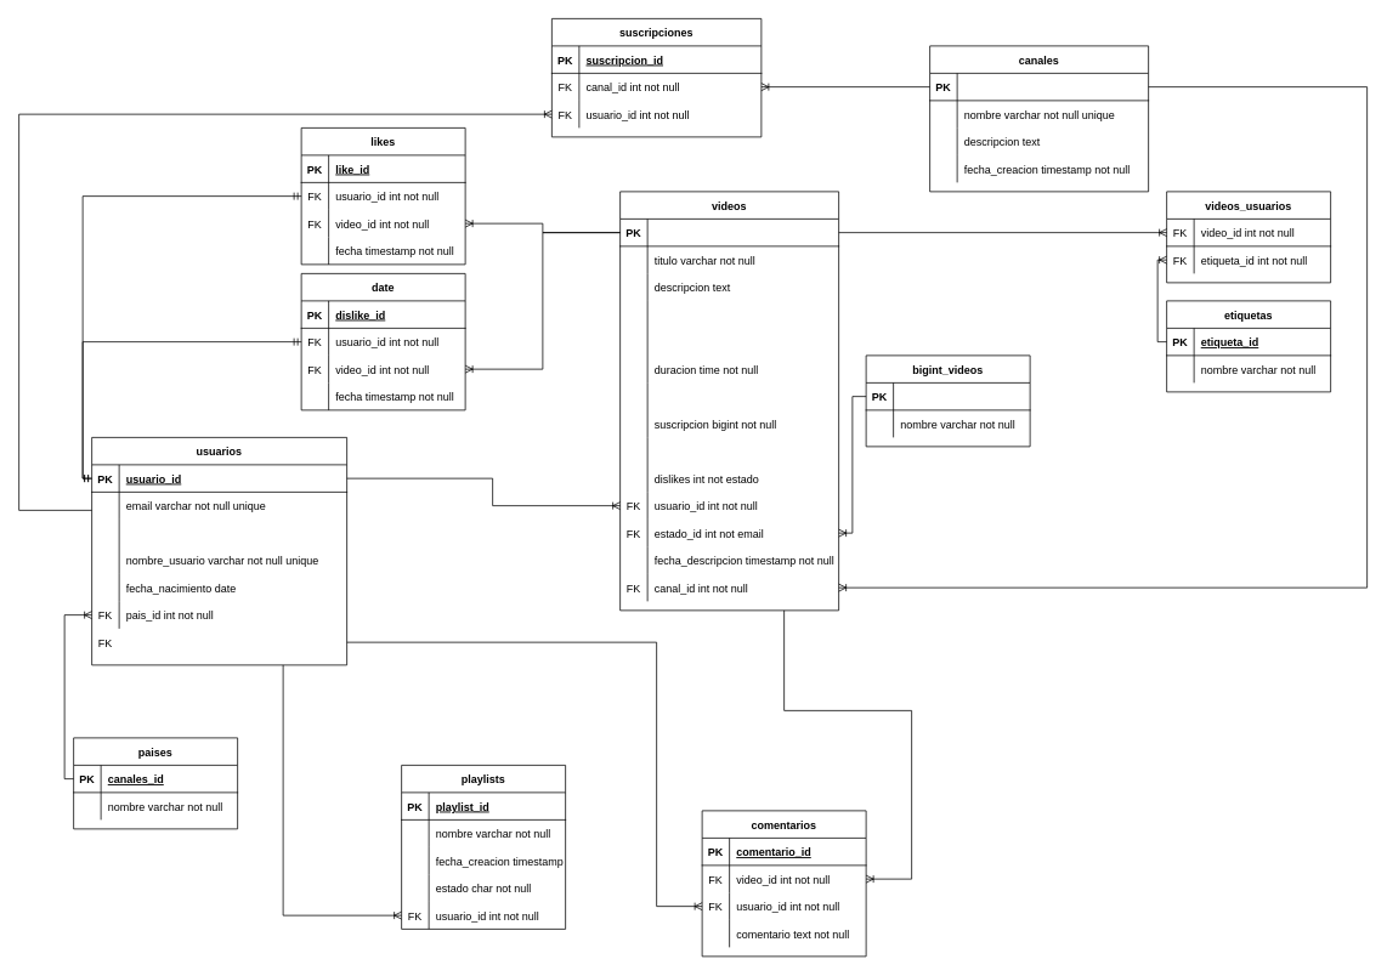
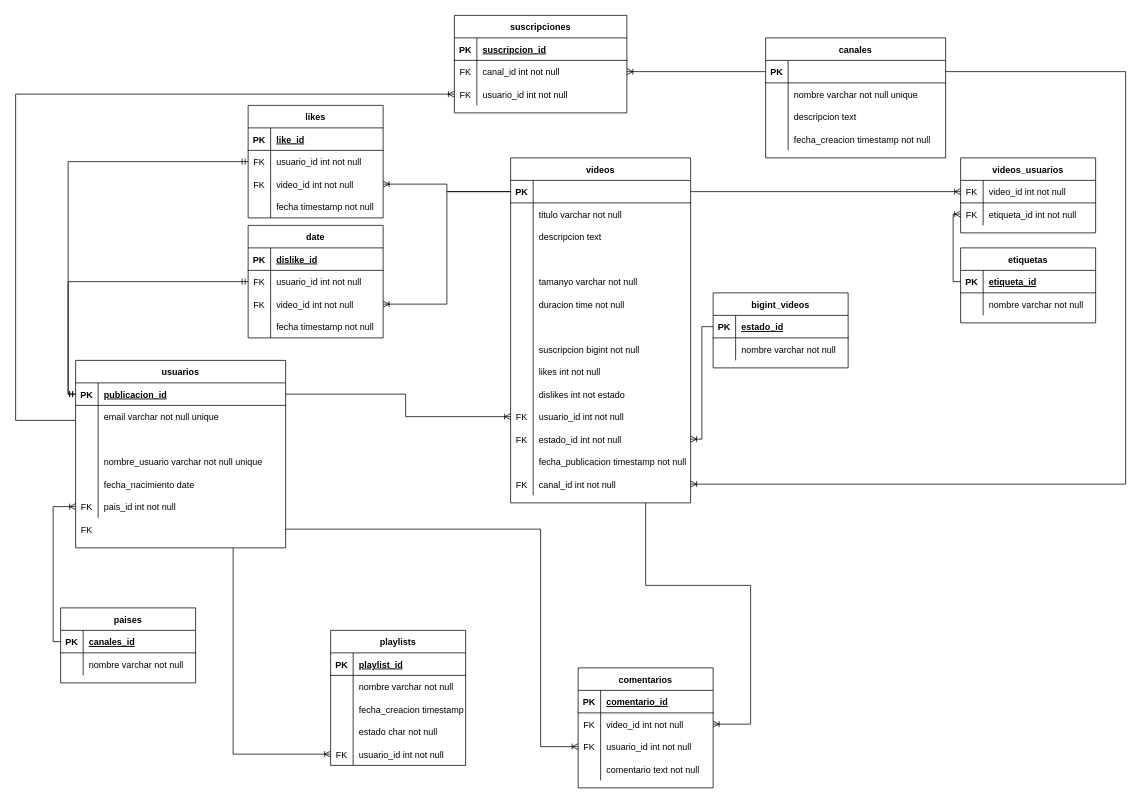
+ <mxCell id="35" value="tamanyo varchar not null" style="shape=partialRectangle;connectable=0;fillColor=none;top=0;left=0;bottom=0;right=0;align=left;spacingLeft=6;overflow=hidden;" vertex="1" parent="33"><mxGeometry x="30" width="210" height="30" as="geometry" /></mxCell>
+ <mxCell id="65" value="estado_id" style="shape=partialRectangle;connectable=0;fillColor=none;top=0;left=0;bottom=0;right=0;align=left;spacingLeft=6;fontStyle=5;overflow=hidden;" vertex="1" parent="63"><mxGeometry x="30" width="150" height="30" as="geometry" /></mxCell>
+ <mxCell id="46" value="likes int not null" style="shape=partialRectangle;connectable=0;fillColor=none;top=0;left=0;bottom=0;right=0;align=left;spacingLeft=6;overflow=hidden;" vertex="1" parent="44"><mxGeometry x="30" width="210" height="30" as="geometry" /></mxCell>
- <mxCell id="5" value="usuario_id" style="shape=partialRectangle;connectable=0;fillColor=none;top=0;left=0;bottom=0;right=0;align=left;spacingLeft=6;fontStyle=5;overflow=hidden;" vertex="1" parent="3"><mxGeometry x="30" width="250" height="30" as="geometry" /></mxCell>
+ <mxCell id="5" value="publicacion_id" style="shape=partialRectangle;connectable=0;fillColor=none;top=0;left=0;bottom=0;right=0;align=left;spacingLeft=6;fontStyle=5;overflow=hidden;" vertex="1" parent="3"><mxGeometry x="30" width="250" height="30" as="geometry" /></mxCell>
- <mxCell id="55" value="estado_id int not email" style="shape=partialRectangle;connectable=0;fillColor=none;top=0;left=0;bottom=0;right=0;align=left;spacingLeft=6;overflow=hidden;" vertex="1" parent="53"><mxGeometry x="30" width="210" height="30" as="geometry" /></mxCell>
+ <mxCell id="55" value="estado_id int not null" style="shape=partialRectangle;connectable=0;fillColor=none;top=0;left=0;bottom=0;right=0;align=left;spacingLeft=6;overflow=hidden;" vertex="1" parent="53"><mxGeometry x="30" width="210" height="30" as="geometry" /></mxCell>
- <mxCell id="58" value="fecha_descripcion timestamp not null" style="shape=partialRectangle;connectable=0;fillColor=none;top=0;left=0;bottom=0;right=0;align=left;spacingLeft=6;overflow=hidden;" vertex="1" parent="56"><mxGeometry x="30" width="210" height="30" as="geometry" /></mxCell>
+ <mxCell id="58" value="fecha_publicacion timestamp not null" style="shape=partialRectangle;connectable=0;fillColor=none;top=0;left=0;bottom=0;right=0;align=left;spacingLeft=6;overflow=hidden;" vertex="1" parent="56"><mxGeometry x="30" width="210" height="30" as="geometry" /></mxCell>
